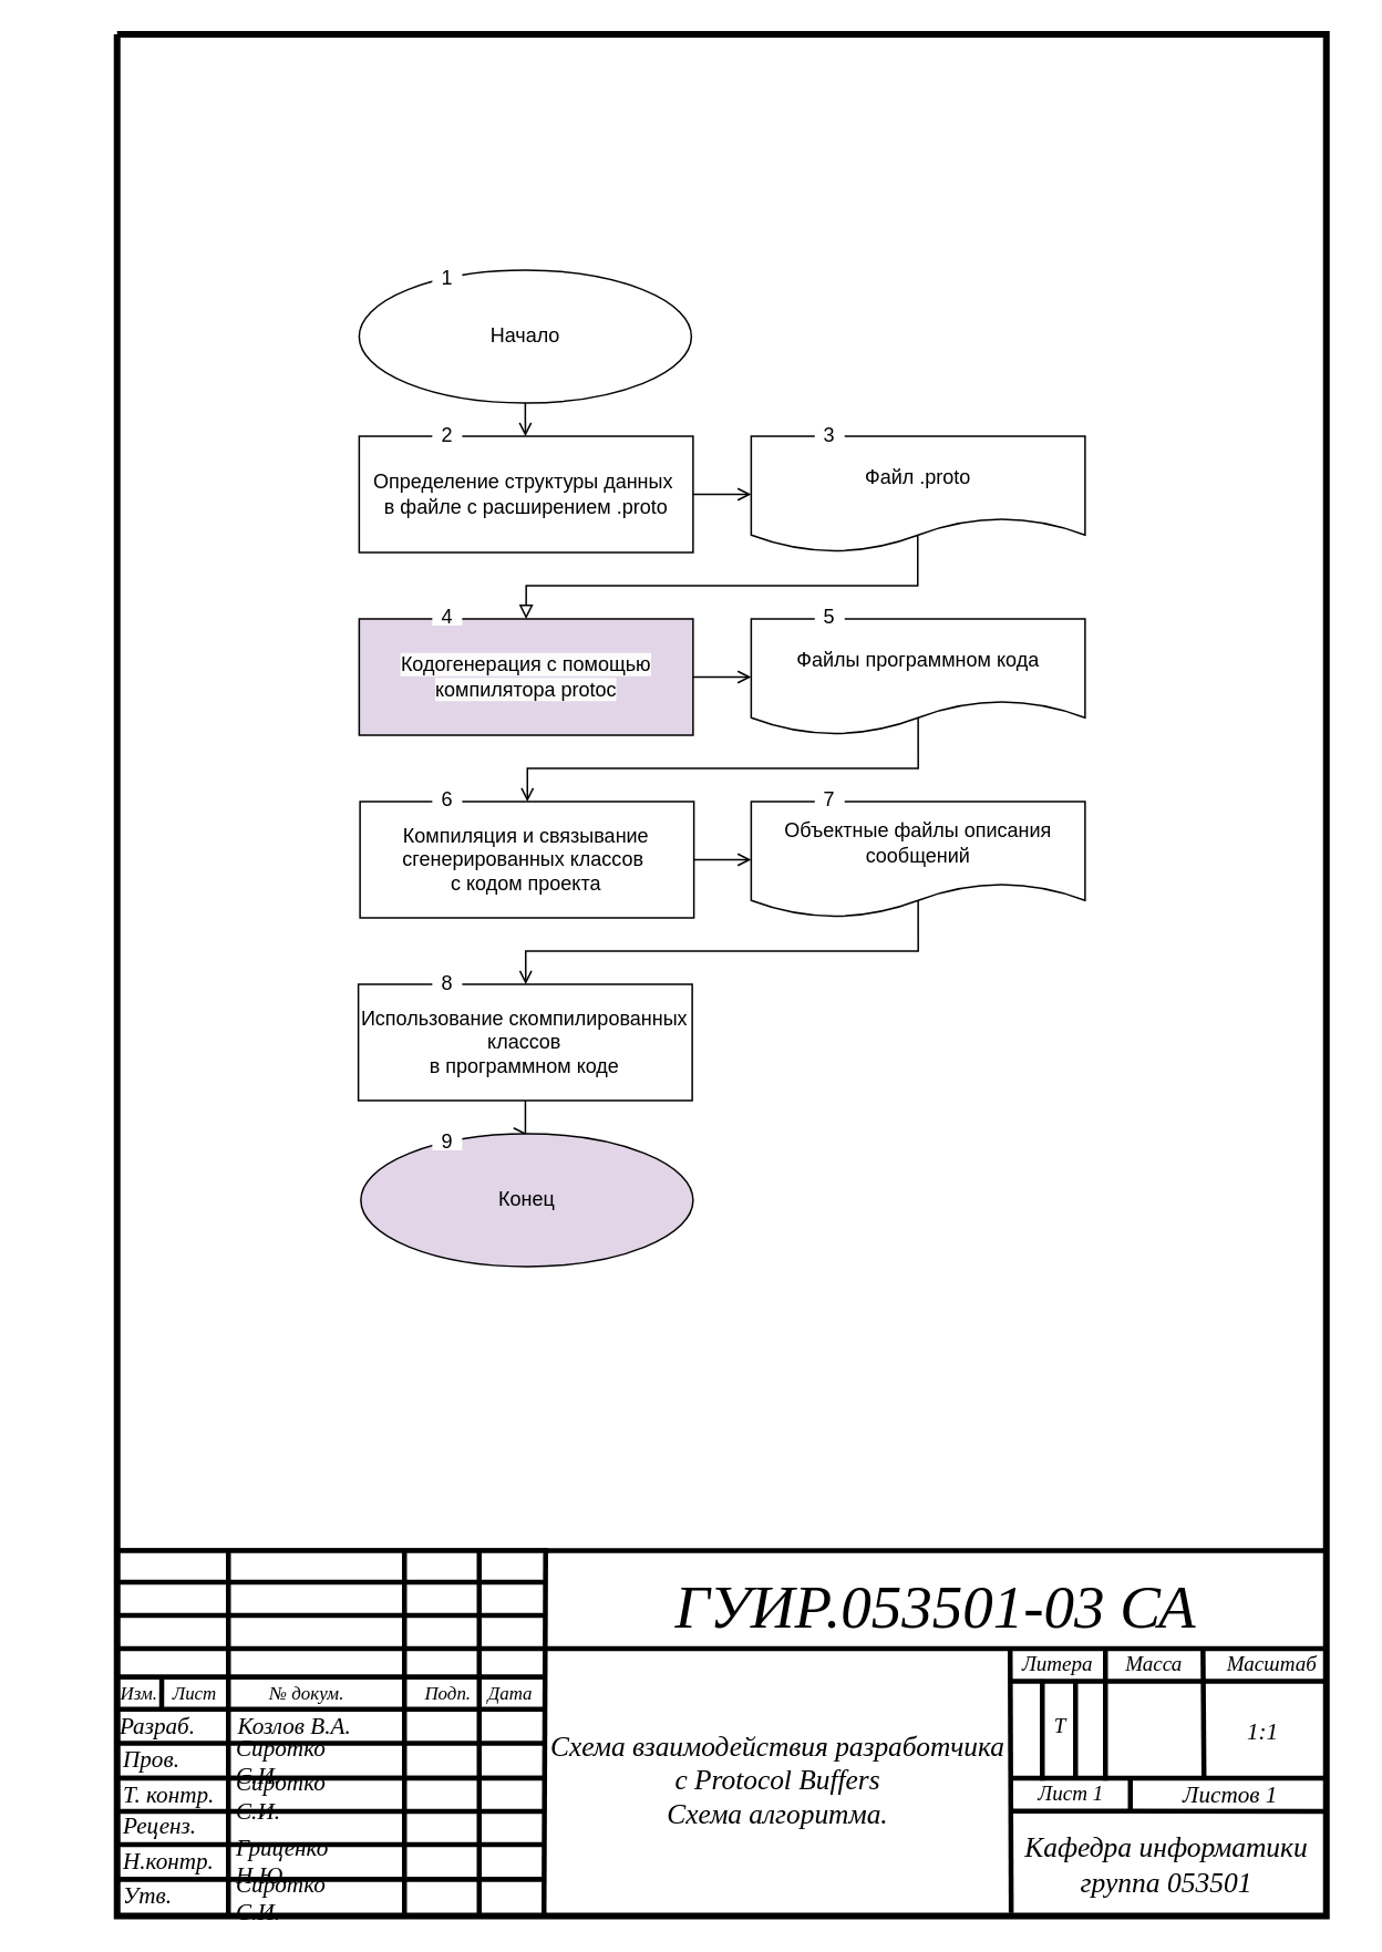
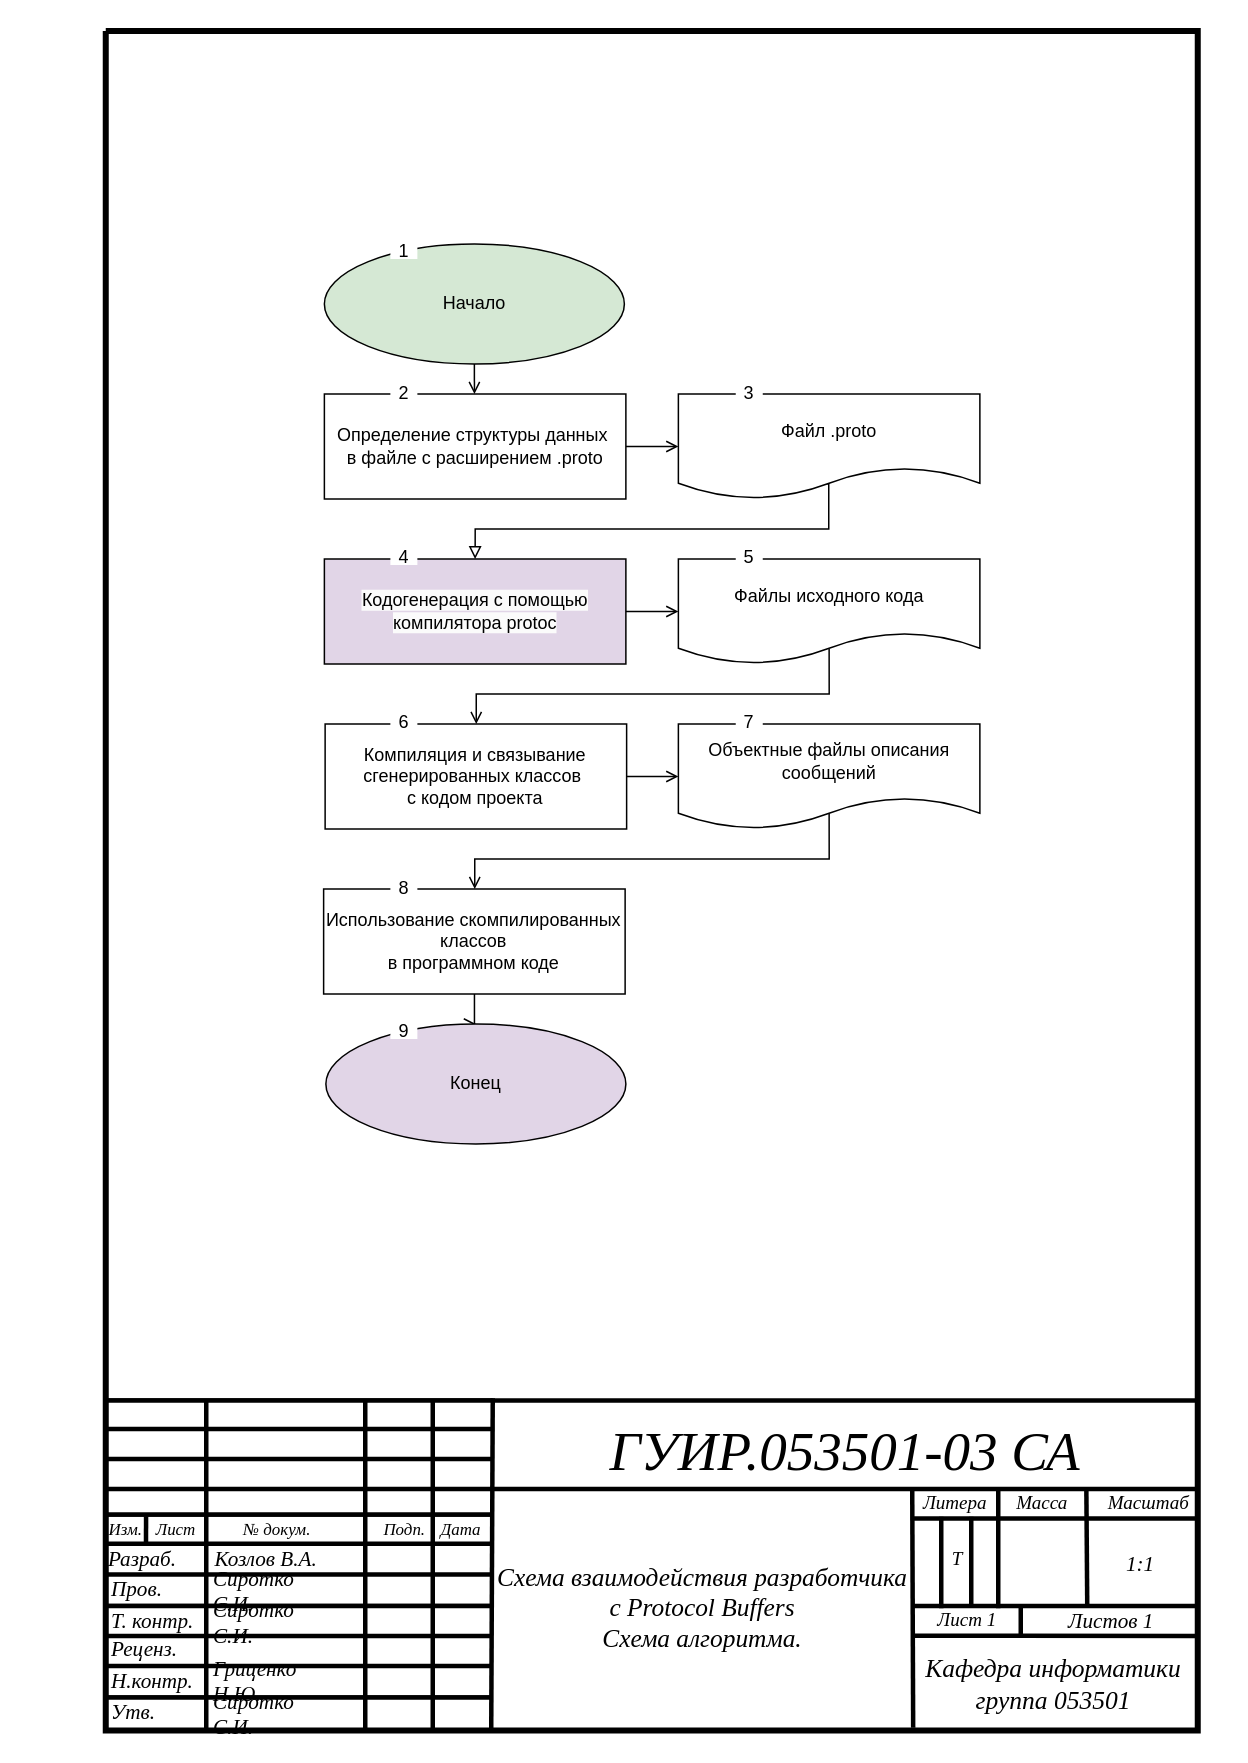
- <mxCell id="70" value="Начало" style="ellipse;whiteSpace=wrap;html=1;" parent="1" vertex="1"><mxGeometry x="215.75" y="162" width="200" height="80" as="geometry" /></mxCell>
+ <mxCell id="70" value="Начало" style="ellipse;whiteSpace=wrap;html=1;fillColor=#d5e8d4;" parent="1" vertex="1"><mxGeometry x="215.75" y="162" width="200" height="80" as="geometry" /></mxCell>
- <mxCell id="89" value="Файлы программном кода" style="shape=document;whiteSpace=wrap;html=1;boundedLbl=1;" parent="1" vertex="1"><mxGeometry x="451.75" y="372" width="201" height="70" as="geometry" /></mxCell>
+ <mxCell id="89" value="Файлы исходного кода" style="shape=document;whiteSpace=wrap;html=1;boundedLbl=1;" parent="1" vertex="1"><mxGeometry x="451.75" y="372" width="201" height="70" as="geometry" /></mxCell>
